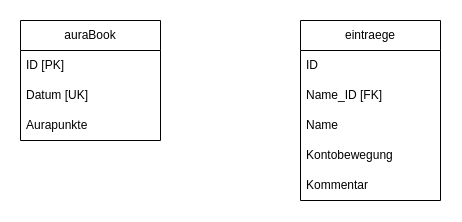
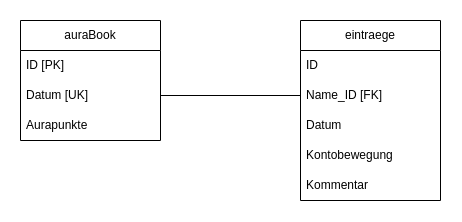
+ <mxCell id="12" style="edgeStyle=orthogonalEdgeStyle;rounded=0;orthogonalLoop=1;jettySize=auto;html=1;entryX=1;entryY=0.5;entryDx=0;entryDy=0;endArrow=none;startFill=0;" edge="1" parent="1" source="8" target="4"><mxGeometry relative="1" as="geometry" /></mxCell>
- <mxCell id="9" value="Name" style="text;strokeColor=none;fillColor=none;align=left;verticalAlign=middle;spacingLeft=4;spacingRight=4;overflow=hidden;points=[[0,0.5],[1,0.5]];portConstraint=eastwest;rotatable=0;whiteSpace=wrap;html=1;" vertex="1" parent="6"><mxGeometry y="90" width="140" height="30" as="geometry" /></mxCell>
+ <mxCell id="9" value="Datum" style="text;strokeColor=none;fillColor=none;align=left;verticalAlign=middle;spacingLeft=4;spacingRight=4;overflow=hidden;points=[[0,0.5],[1,0.5]];portConstraint=eastwest;rotatable=0;whiteSpace=wrap;html=1;" vertex="1" parent="6"><mxGeometry y="90" width="140" height="30" as="geometry" /></mxCell>
